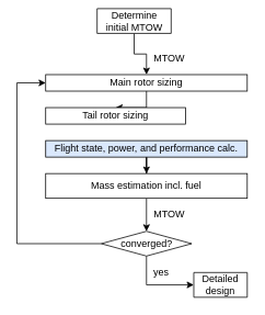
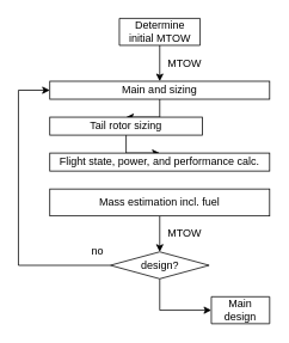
- <mxCell id="3" value="Determine &lt;br&gt;initial MTOW" style="shape=parallelogram;perimeter=parallelogramPerimeter;whiteSpace=wrap;html=1;fixedSize=1;shadow=0;size=-30;" parent="1" vertex="1"><mxGeometry x="117.5" y="10" width="90" height="30" as="geometry" /></mxCell>
+ <mxCell id="3" value="Determine &lt;br&gt;initial MTOW" style="shape=parallelogram;perimeter=parallelogramPerimeter;whiteSpace=wrap;html=1;fixedSize=1;shadow=0;size=-30;" parent="1" vertex="1"><mxGeometry x="132.5" y="20" width="90" height="30" as="geometry" /></mxCell>
- <mxCell id="5" value="Main rotor sizing" style="whiteSpace=wrap;html=1;shadow=0;" parent="1" vertex="1"><mxGeometry x="55" y="90" width="245" height="20" as="geometry" /></mxCell>
+ <mxCell id="5" value="Main and sizing" style="whiteSpace=wrap;html=1;shadow=0;" parent="1" vertex="1"><mxGeometry x="55" y="90" width="245" height="20" as="geometry" /></mxCell>
+ <mxCell id="6" value="" style="edgeStyle=orthogonalEdgeStyle;rounded=0;orthogonalLoop=1;jettySize=auto;html=1;shadow=0;" parent="1" source="7" target="9" edge="1"><mxGeometry relative="1" as="geometry" /></mxCell>
- <mxCell id="9" value="Flight state, power, and performance calc." style="whiteSpace=wrap;html=1;shadow=0;fillColor=#dae8fc;" parent="1" vertex="1"><mxGeometry x="55" y="170" width="245" height="20" as="geometry" /></mxCell>
+ <mxCell id="9" value="Flight state, power, and performance calc." style="whiteSpace=wrap;html=1;shadow=0;" parent="1" vertex="1"><mxGeometry x="55" y="170" width="245" height="20" as="geometry" /></mxCell>
- <mxCell id="8" value="" style="edgeStyle=orthogonalEdgeStyle;rounded=0;orthogonalLoop=1;jettySize=auto;html=1;shadow=0;" parent="1" source="9" target="11" edge="1"><mxGeometry relative="1" as="geometry" /></mxCell>
+ <mxCell id="19" value="no" style="text;html=1;align=center;verticalAlign=middle;resizable=0;points=[];autosize=1;strokeColor=none;fillColor=none;shadow=0;" parent="1" vertex="1"><mxGeometry x="92.5" y="270" width="30" height="20" as="geometry" /></mxCell>
- <mxCell id="14" value="converged?" style="rhombus;whiteSpace=wrap;html=1;shadow=0;" parent="1" vertex="1"><mxGeometry x="122.5" y="280" width="110" height="30" as="geometry" /></mxCell>
+ <mxCell id="14" value="design?" style="rhombus;whiteSpace=wrap;html=1;shadow=0;" parent="1" vertex="1"><mxGeometry x="122.5" y="280" width="110" height="30" as="geometry" /></mxCell>
- <mxCell id="18" value="yes" style="text;html=1;align=center;verticalAlign=middle;resizable=0;points=[];autosize=1;strokeColor=none;fillColor=none;shadow=0;" parent="1" vertex="1"><mxGeometry x="180" y="320" width="30" height="20" as="geometry" /></mxCell>
- <mxCell id="17" value="Detailed&lt;br&gt;design" style="shape=parallelogram;perimeter=parallelogramPerimeter;whiteSpace=wrap;html=1;fixedSize=1;size=-35;shadow=0;" parent="1" vertex="1"><mxGeometry x="235" y="330" width="65" height="30" as="geometry" /></mxCell>
+ <mxCell id="17" value="Main&lt;br&gt;design" style="shape=parallelogram;perimeter=parallelogramPerimeter;whiteSpace=wrap;html=1;fixedSize=1;size=-35;shadow=0;" parent="1" vertex="1"><mxGeometry x="235" y="330" width="65" height="30" as="geometry" /></mxCell>
